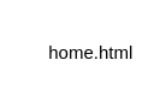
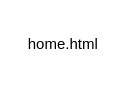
- <mxCell id="2" value="home.html" style="text;html=1;strokeColor=none;fillColor=none;align=center;verticalAlign=middle;whiteSpace=wrap;rounded=0;font-size:35px;" vertex="1" parent="1"><mxGeometry x="30" y="20" width="60" height="30" as="geometry" /></mxCell>
+ <mxCell id="2" value="home.html" style="text;html=1;strokeColor=none;fillColor=none;align=center;verticalAlign=middle;whiteSpace=wrap;rounded=0;font-size:35px;" vertex="1" parent="1"><mxGeometry x="20" y="20" width="60" height="30" as="geometry" /></mxCell>
